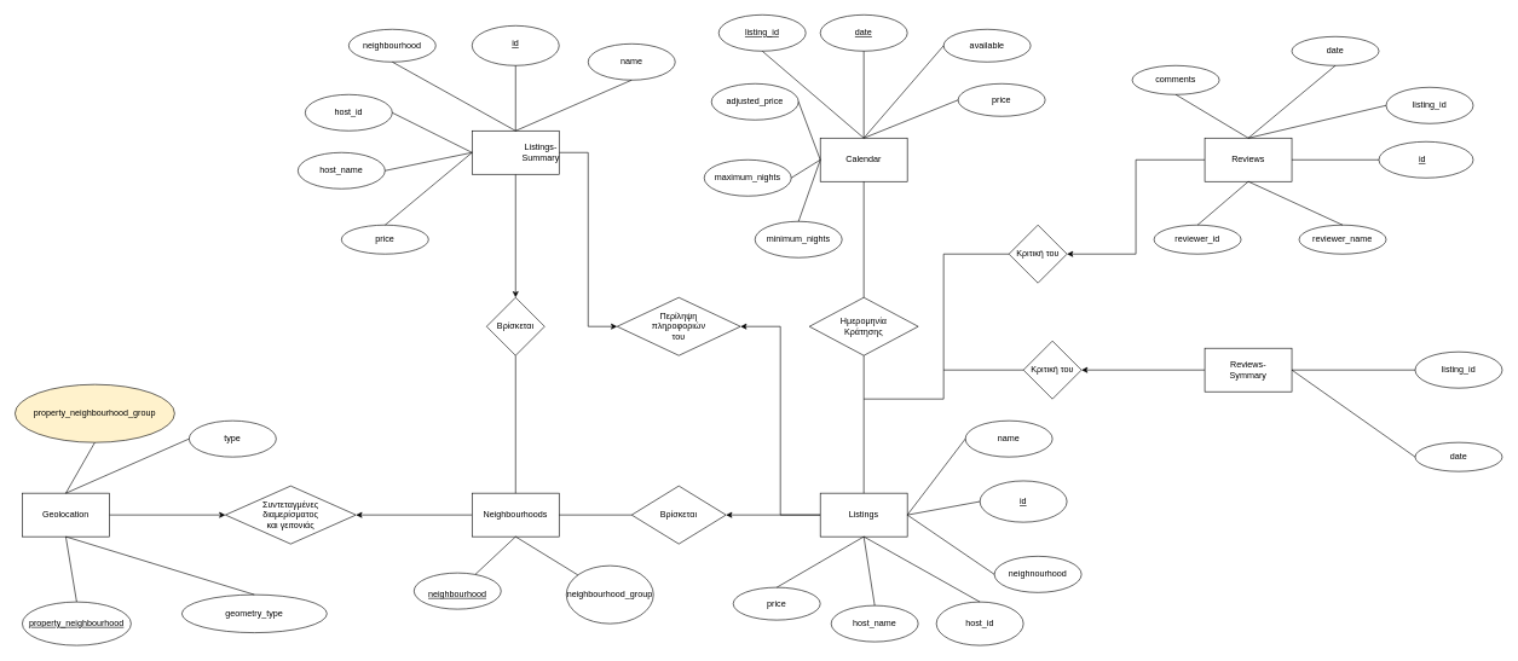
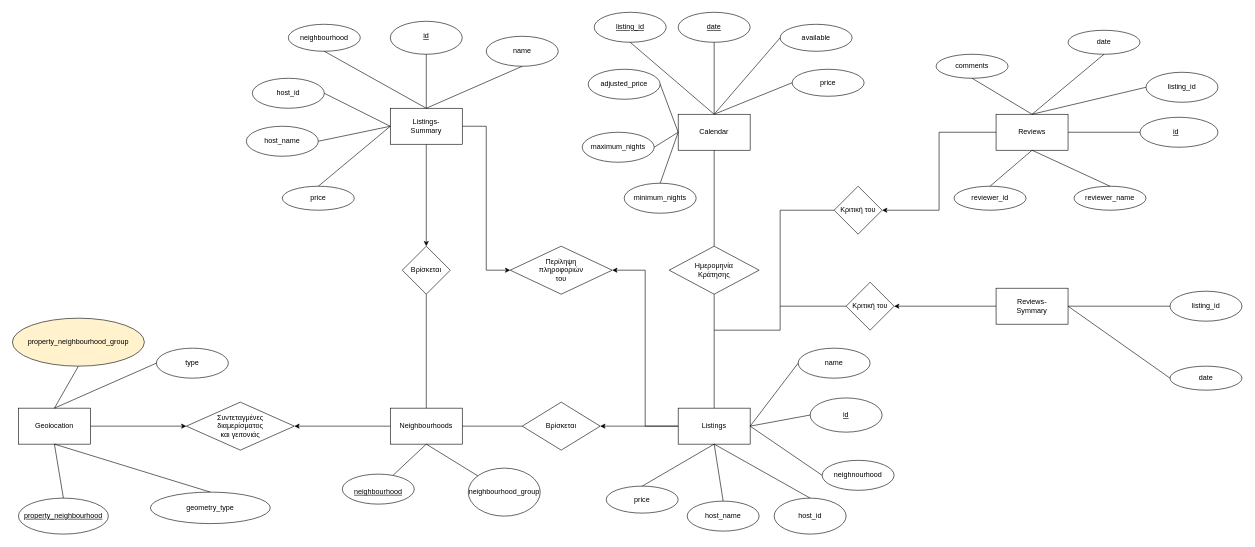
- <mxCell id="23" value="Listings-Summary" style="text;html=1;strokeColor=none;fillColor=none;align=center;verticalAlign=middle;whiteSpace=wrap;rounded=0;" parent="1" vertex="1"><mxGeometry x="725" y="200" width="40" height="20" as="geometry" /></mxCell>
+ <mxCell id="23" value="Listings-Summary" style="text;html=1;strokeColor=none;fillColor=none;align=center;verticalAlign=middle;whiteSpace=wrap;rounded=0;" parent="1" vertex="1"><mxGeometry x="690" y="200" width="40" height="20" as="geometry" /></mxCell>
